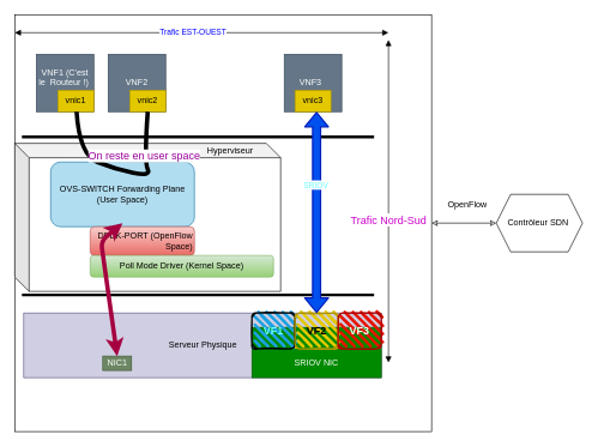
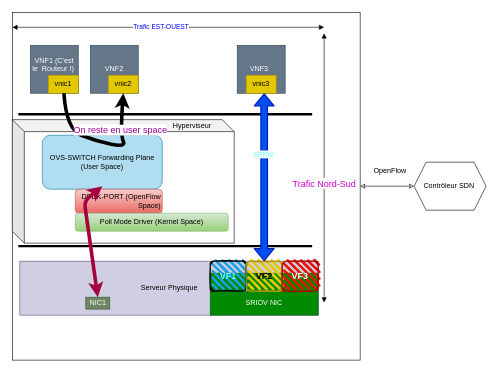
- <mxCell id="28" value="" style="curved=1;endArrow=none;html=1;fontColor=#66FFFF;strokeWidth=6;entryX=0.5;entryY=1;entryDx=0;entryDy=0;" parent="1" source="10" target="12" edge="1"><mxGeometry width="50" height="50" relative="1" as="geometry"><mxPoint x="200" y="275" as="sourcePoint" /><mxPoint x="250" y="225" as="targetPoint" /><Array as="points"><mxPoint x="110" y="215" /><mxPoint x="160" y="235" /><mxPoint x="210" y="245" /><mxPoint x="200" y="225" /></Array></mxGeometry></mxCell>
+ <mxCell id="28" value="" style="curved=1;endArrow=classic;html=1;fontColor=#66FFFF;strokeWidth=6;entryX=0.5;entryY=1;entryDx=0;entryDy=0;" parent="1" source="10" target="12" edge="1"><mxGeometry width="50" height="50" relative="1" as="geometry"><mxPoint x="200" y="275" as="sourcePoint" /><mxPoint x="250" y="225" as="targetPoint" /><Array as="points"><mxPoint x="110" y="215" /><mxPoint x="160" y="235" /><mxPoint x="210" y="245" /><mxPoint x="200" y="225" /></Array></mxGeometry></mxCell>
